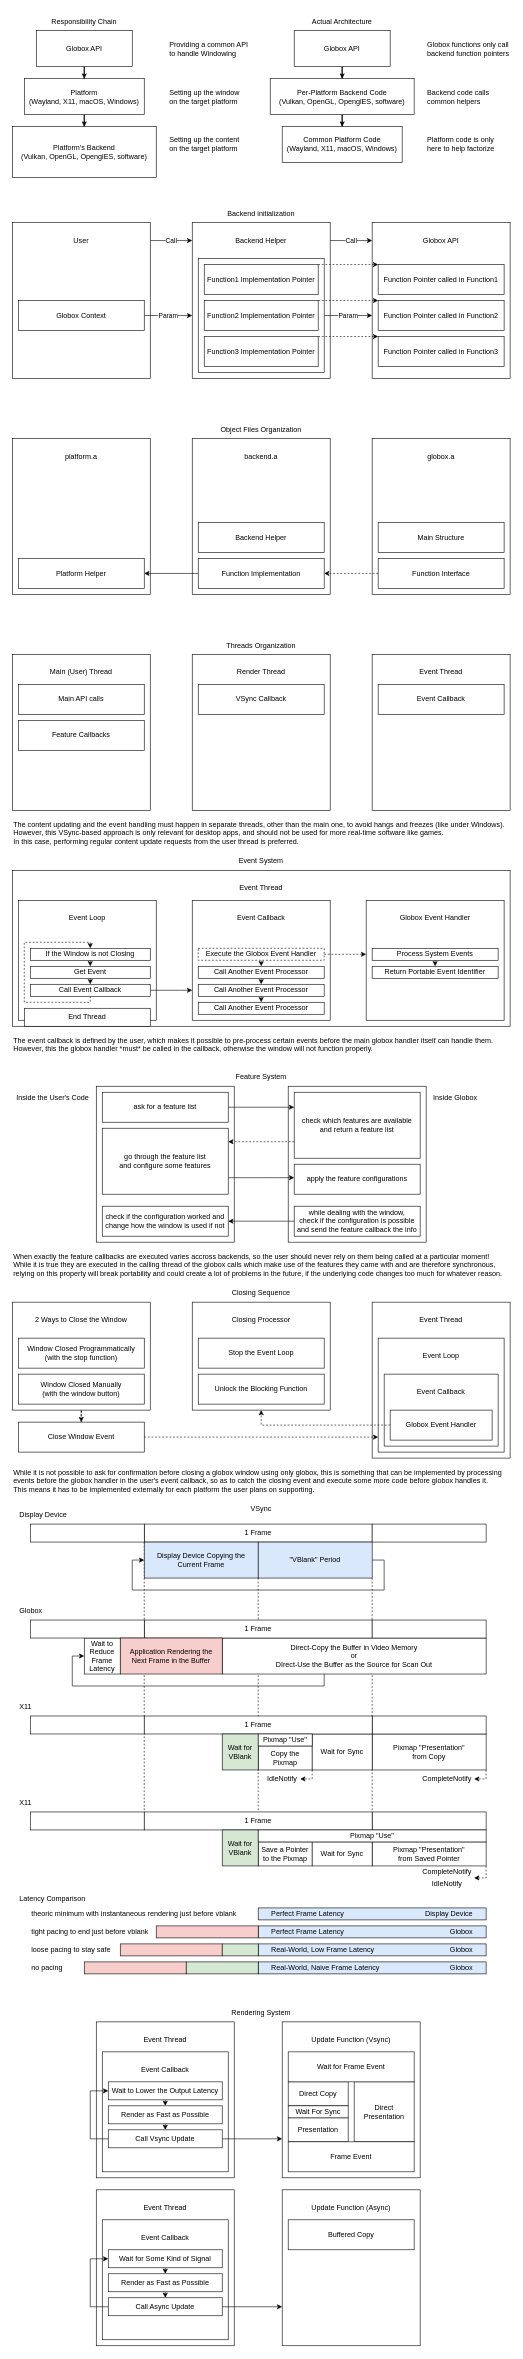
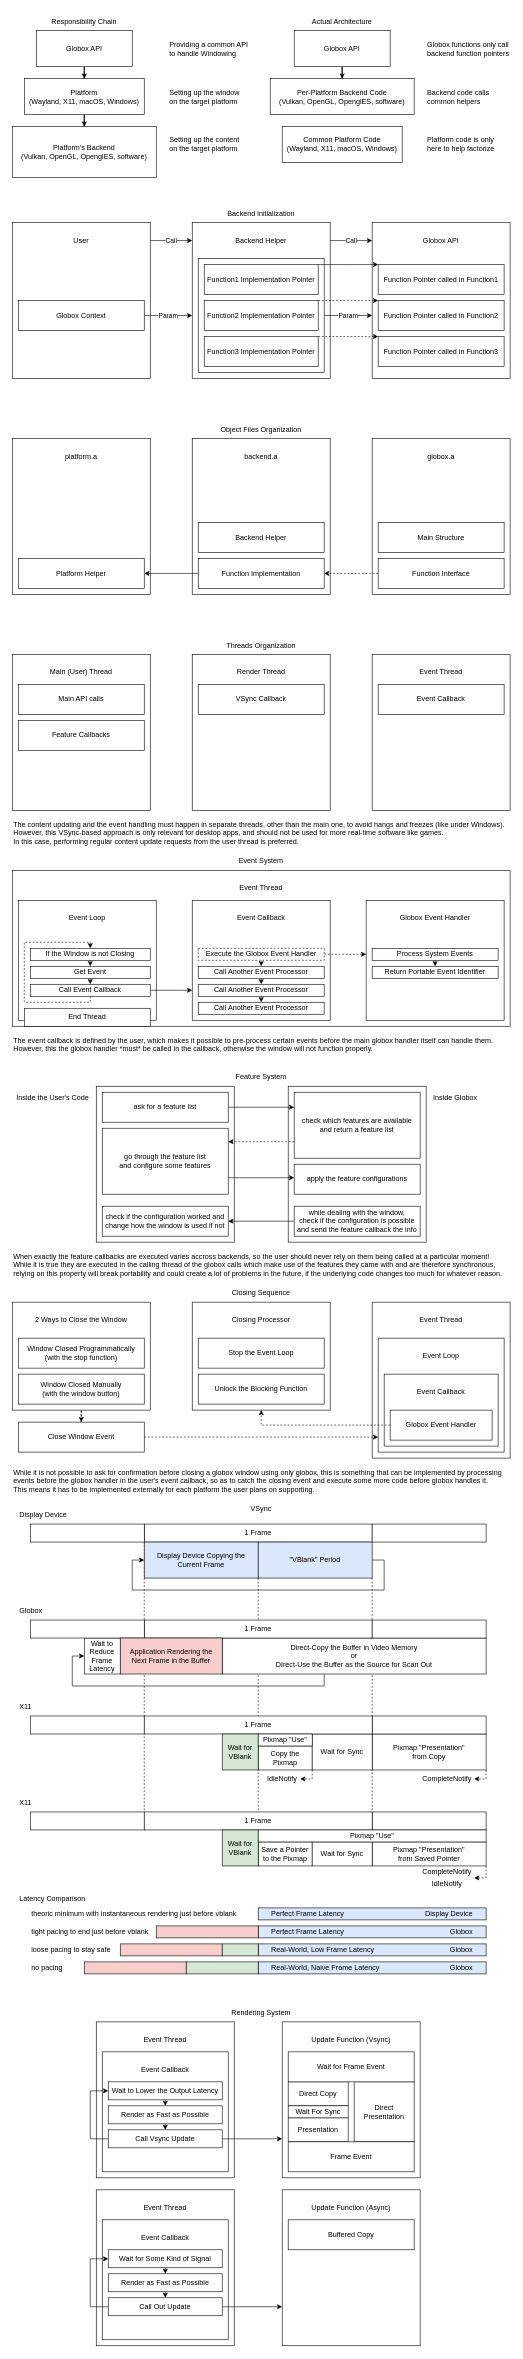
- <mxCell id="25" style="edgeStyle=orthogonalEdgeStyle;rounded=0;orthogonalLoop=1;jettySize=auto;html=1;" parent="1" source="26" target="24" edge="1"><mxGeometry relative="1" as="geometry" /></mxCell>
- <mxCell id="35" style="edgeStyle=orthogonalEdgeStyle;rounded=0;orthogonalLoop=1;jettySize=auto;html=1;dashed=1;" parent="1" source="36" target="41" edge="1"><mxGeometry relative="1" as="geometry"><Array as="points"><mxPoint x="580" y="440" /><mxPoint x="580" y="440" /></Array></mxGeometry></mxCell>
+ <mxCell id="35" style="edgeStyle=orthogonalEdgeStyle;rounded=0;orthogonalLoop=1;jettySize=auto;html=1;dashed=0;" parent="1" source="36" target="41" edge="1"><mxGeometry relative="1" as="geometry"><Array as="points"><mxPoint x="580" y="440" /><mxPoint x="580" y="440" /></Array></mxGeometry></mxCell>
- <mxCell id="233" value="Call Async Update" style="rounded=0;whiteSpace=wrap;html=1;" vertex="1" parent="1"><mxGeometry x="180" y="3830" width="190" height="30" as="geometry" /></mxCell>
+ <mxCell id="233" value="Call Out Update" style="rounded=0;whiteSpace=wrap;html=1;" vertex="1" parent="1"><mxGeometry x="180" y="3830" width="190" height="30" as="geometry" /></mxCell>
